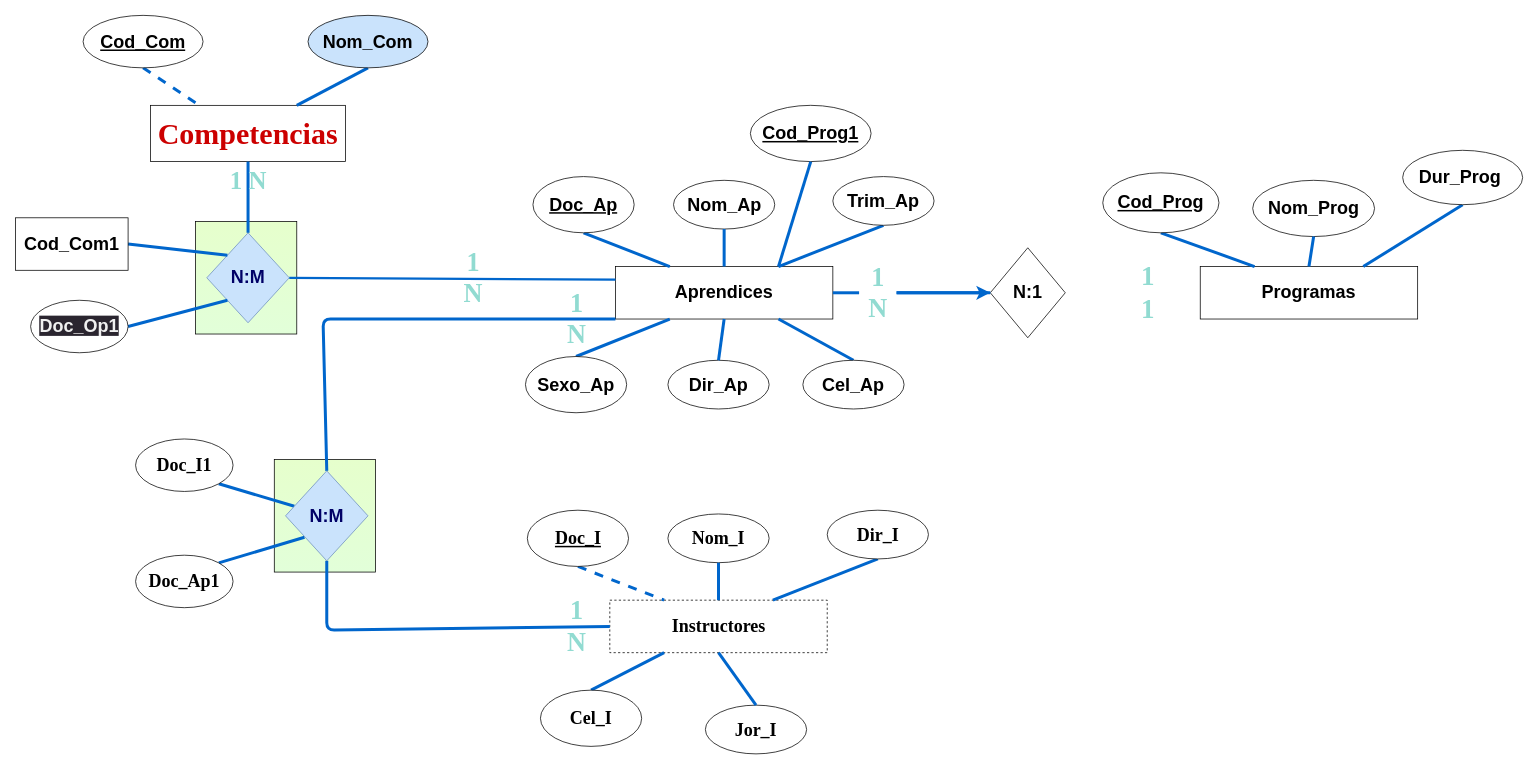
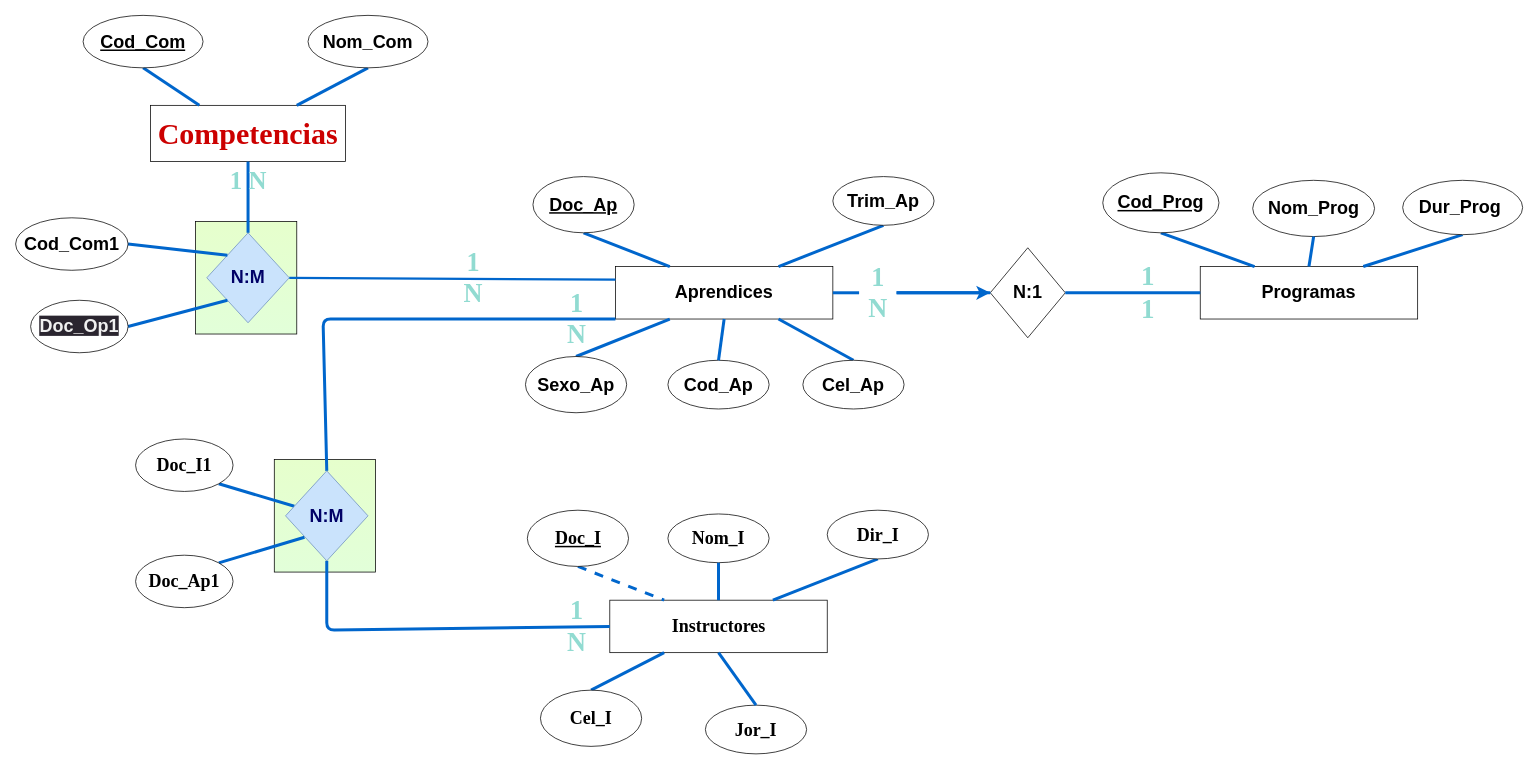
- <mxCell id="57" value="&lt;h1 style=&quot;line-height: 140%;&quot;&gt;Nom_Com&lt;/h1&gt;" style="ellipse;whiteSpace=wrap;html=1;fillColor=#cae3fc;" vertex="1" parent="1"><mxGeometry x="410" y="20" width="160" height="70" as="geometry" /></mxCell>
+ <mxCell id="57" value="&lt;h1 style=&quot;line-height: 140%;&quot;&gt;Nom_Com&lt;/h1&gt;" style="ellipse;whiteSpace=wrap;html=1;" vertex="1" parent="1"><mxGeometry x="410" y="20" width="160" height="70" as="geometry" /></mxCell>
- <mxCell id="5" value="" style="endArrow=none;html=1;entryX=0.25;entryY=0;entryDx=0;entryDy=0;exitX=0.5;exitY=1;exitDx=0;exitDy=0;strokeWidth=4;strokeColor=#0066CC;dashed=1;" edge="1" parent="1" source="6" target="4"><mxGeometry width="50" height="50" relative="1" as="geometry"><mxPoint x="240" y="120" as="sourcePoint" /><mxPoint x="380" y="180" as="targetPoint" /></mxGeometry></mxCell>
+ <mxCell id="5" value="" style="endArrow=none;html=1;entryX=0.25;entryY=0;entryDx=0;entryDy=0;exitX=0.5;exitY=1;exitDx=0;exitDy=0;strokeWidth=4;strokeColor=#0066CC;" edge="1" parent="1" source="6" target="4"><mxGeometry width="50" height="50" relative="1" as="geometry"><mxPoint x="240" y="120" as="sourcePoint" /><mxPoint x="380" y="180" as="targetPoint" /></mxGeometry></mxCell>
- <mxCell id="21" value="&lt;h1&gt;&lt;u&gt;Cod_Prog1&lt;/u&gt;&lt;/h1&gt;" style="ellipse;whiteSpace=wrap;html=1;" vertex="1" parent="1"><mxGeometry x="1000" y="140" width="161" height="75" as="geometry" /></mxCell>
- <mxCell id="34" value="&lt;h1&gt;Dur_Prog&amp;nbsp;&lt;/h1&gt;" style="ellipse;whiteSpace=wrap;html=1;" vertex="1" parent="1"><mxGeometry x="1870" y="200" width="160" height="72.5" as="geometry" /></mxCell>
+ <mxCell id="34" value="&lt;h1&gt;Dur_Prog&amp;nbsp;&lt;/h1&gt;" style="ellipse;whiteSpace=wrap;html=1;" vertex="1" parent="1"><mxGeometry x="1870" y="240" width="160" height="72.5" as="geometry" /></mxCell>
- <mxCell id="19" value="&lt;h1&gt;Nom_Ap&lt;/h1&gt;" style="ellipse;whiteSpace=wrap;html=1;" vertex="1" parent="1"><mxGeometry x="897.5" y="240" width="135" height="65" as="geometry" /></mxCell>
- <mxCell id="22" value="" style="endArrow=none;html=1;entryX=0.75;entryY=0;entryDx=0;entryDy=0;exitX=0.5;exitY=1;exitDx=0;exitDy=0;strokeWidth=4;strokeColor=#0066CC;" edge="1" parent="1" source="21" target="14"><mxGeometry width="50" height="50" relative="1" as="geometry"><mxPoint x="948.5" y="265" as="sourcePoint" /><mxPoint x="1047.5" y="345" as="targetPoint" /></mxGeometry></mxCell>
- <mxCell id="13" value="&lt;h1&gt;Cod_Com1&lt;/h1&gt;" style="whiteSpace=wrap;html=1;rounded=0;" vertex="1" parent="1"><mxGeometry x="20" y="290" width="150" height="70" as="geometry" /></mxCell>
+ <mxCell id="13" value="&lt;h1&gt;Cod_Com1&lt;/h1&gt;" style="ellipse;whiteSpace=wrap;html=1;" vertex="1" parent="1"><mxGeometry x="20" y="290" width="150" height="70" as="geometry" /></mxCell>
- <mxCell id="20" value="" style="endArrow=none;html=1;entryX=0.5;entryY=0;entryDx=0;entryDy=0;exitX=0.5;exitY=1;exitDx=0;exitDy=0;strokeWidth=4;strokeColor=#0066CC;" edge="1" parent="1" source="19" target="14"><mxGeometry width="50" height="50" relative="1" as="geometry"><mxPoint x="820" y="355" as="sourcePoint" /><mxPoint x="935" y="400" as="targetPoint" /></mxGeometry></mxCell>
+ <mxCell id="39" value="" style="endArrow=none;html=1;fontFamily=Times New Roman;fontSize=23;fontColor=#FF3333;exitX=1;exitY=0.5;exitDx=0;exitDy=0;entryX=0;entryY=0.5;entryDx=0;entryDy=0;strokeWidth=4;strokeColor=#0066CC;" edge="1" parent="1" source="29" target="30"><mxGeometry width="50" height="50" relative="1" as="geometry"><mxPoint x="1180" y="240" as="sourcePoint" /><mxPoint x="1230" y="190" as="targetPoint" /></mxGeometry></mxCell>
- <mxCell id="27" value="&lt;h1&gt;Dir_Ap&lt;/h1&gt;" style="ellipse;whiteSpace=wrap;html=1;" vertex="1" parent="1"><mxGeometry x="890" y="480" width="135" height="65" as="geometry" /></mxCell>
+ <mxCell id="27" value="&lt;h1&gt;Cod_Ap&lt;/h1&gt;" style="ellipse;whiteSpace=wrap;html=1;" vertex="1" parent="1"><mxGeometry x="890" y="480" width="135" height="65" as="geometry" /></mxCell>
- <mxCell id="40" value="&lt;h1&gt;Instructores&lt;/h1&gt;" style="whiteSpace=wrap;html=1;rounded=0;fontFamily=Times New Roman;fontStyle=0;dashed=1;" vertex="1" parent="1"><mxGeometry x="812.5" y="800" width="290" height="70" as="geometry" /></mxCell>
+ <mxCell id="40" value="&lt;h1&gt;Instructores&lt;/h1&gt;" style="whiteSpace=wrap;html=1;rounded=0;fontFamily=Times New Roman;fontStyle=0" vertex="1" parent="1"><mxGeometry x="812.5" y="800" width="290" height="70" as="geometry" /></mxCell>
